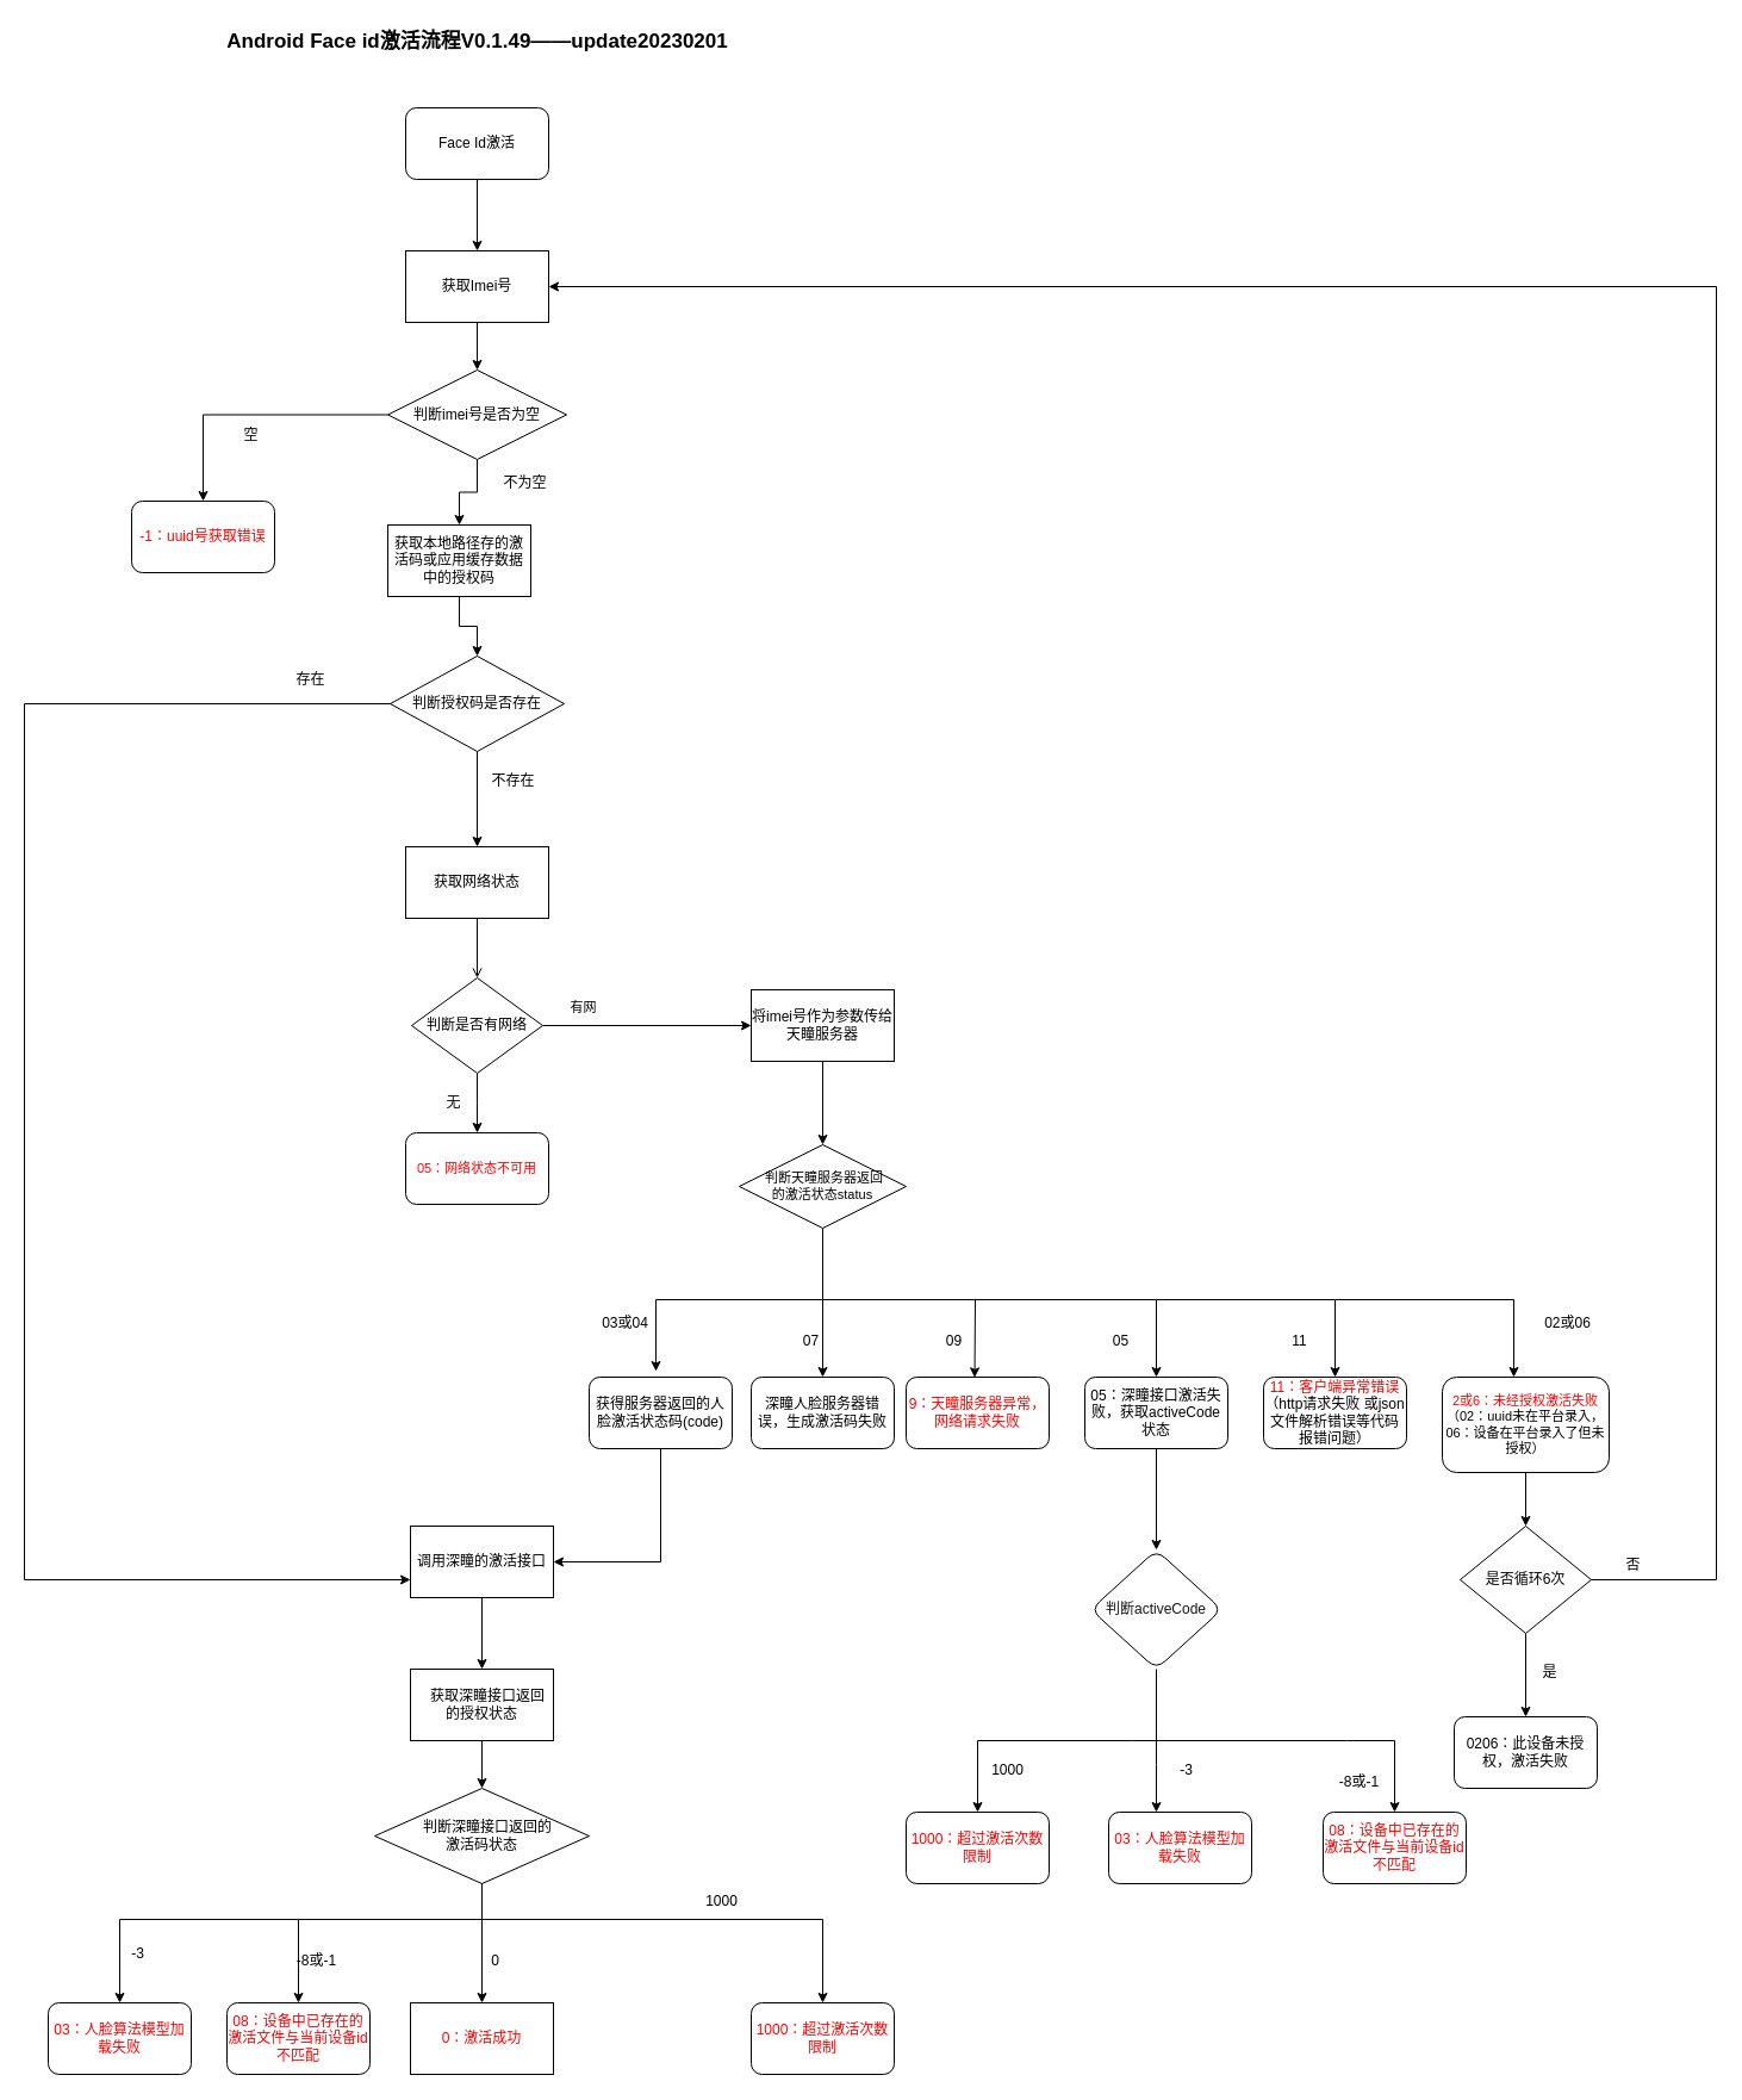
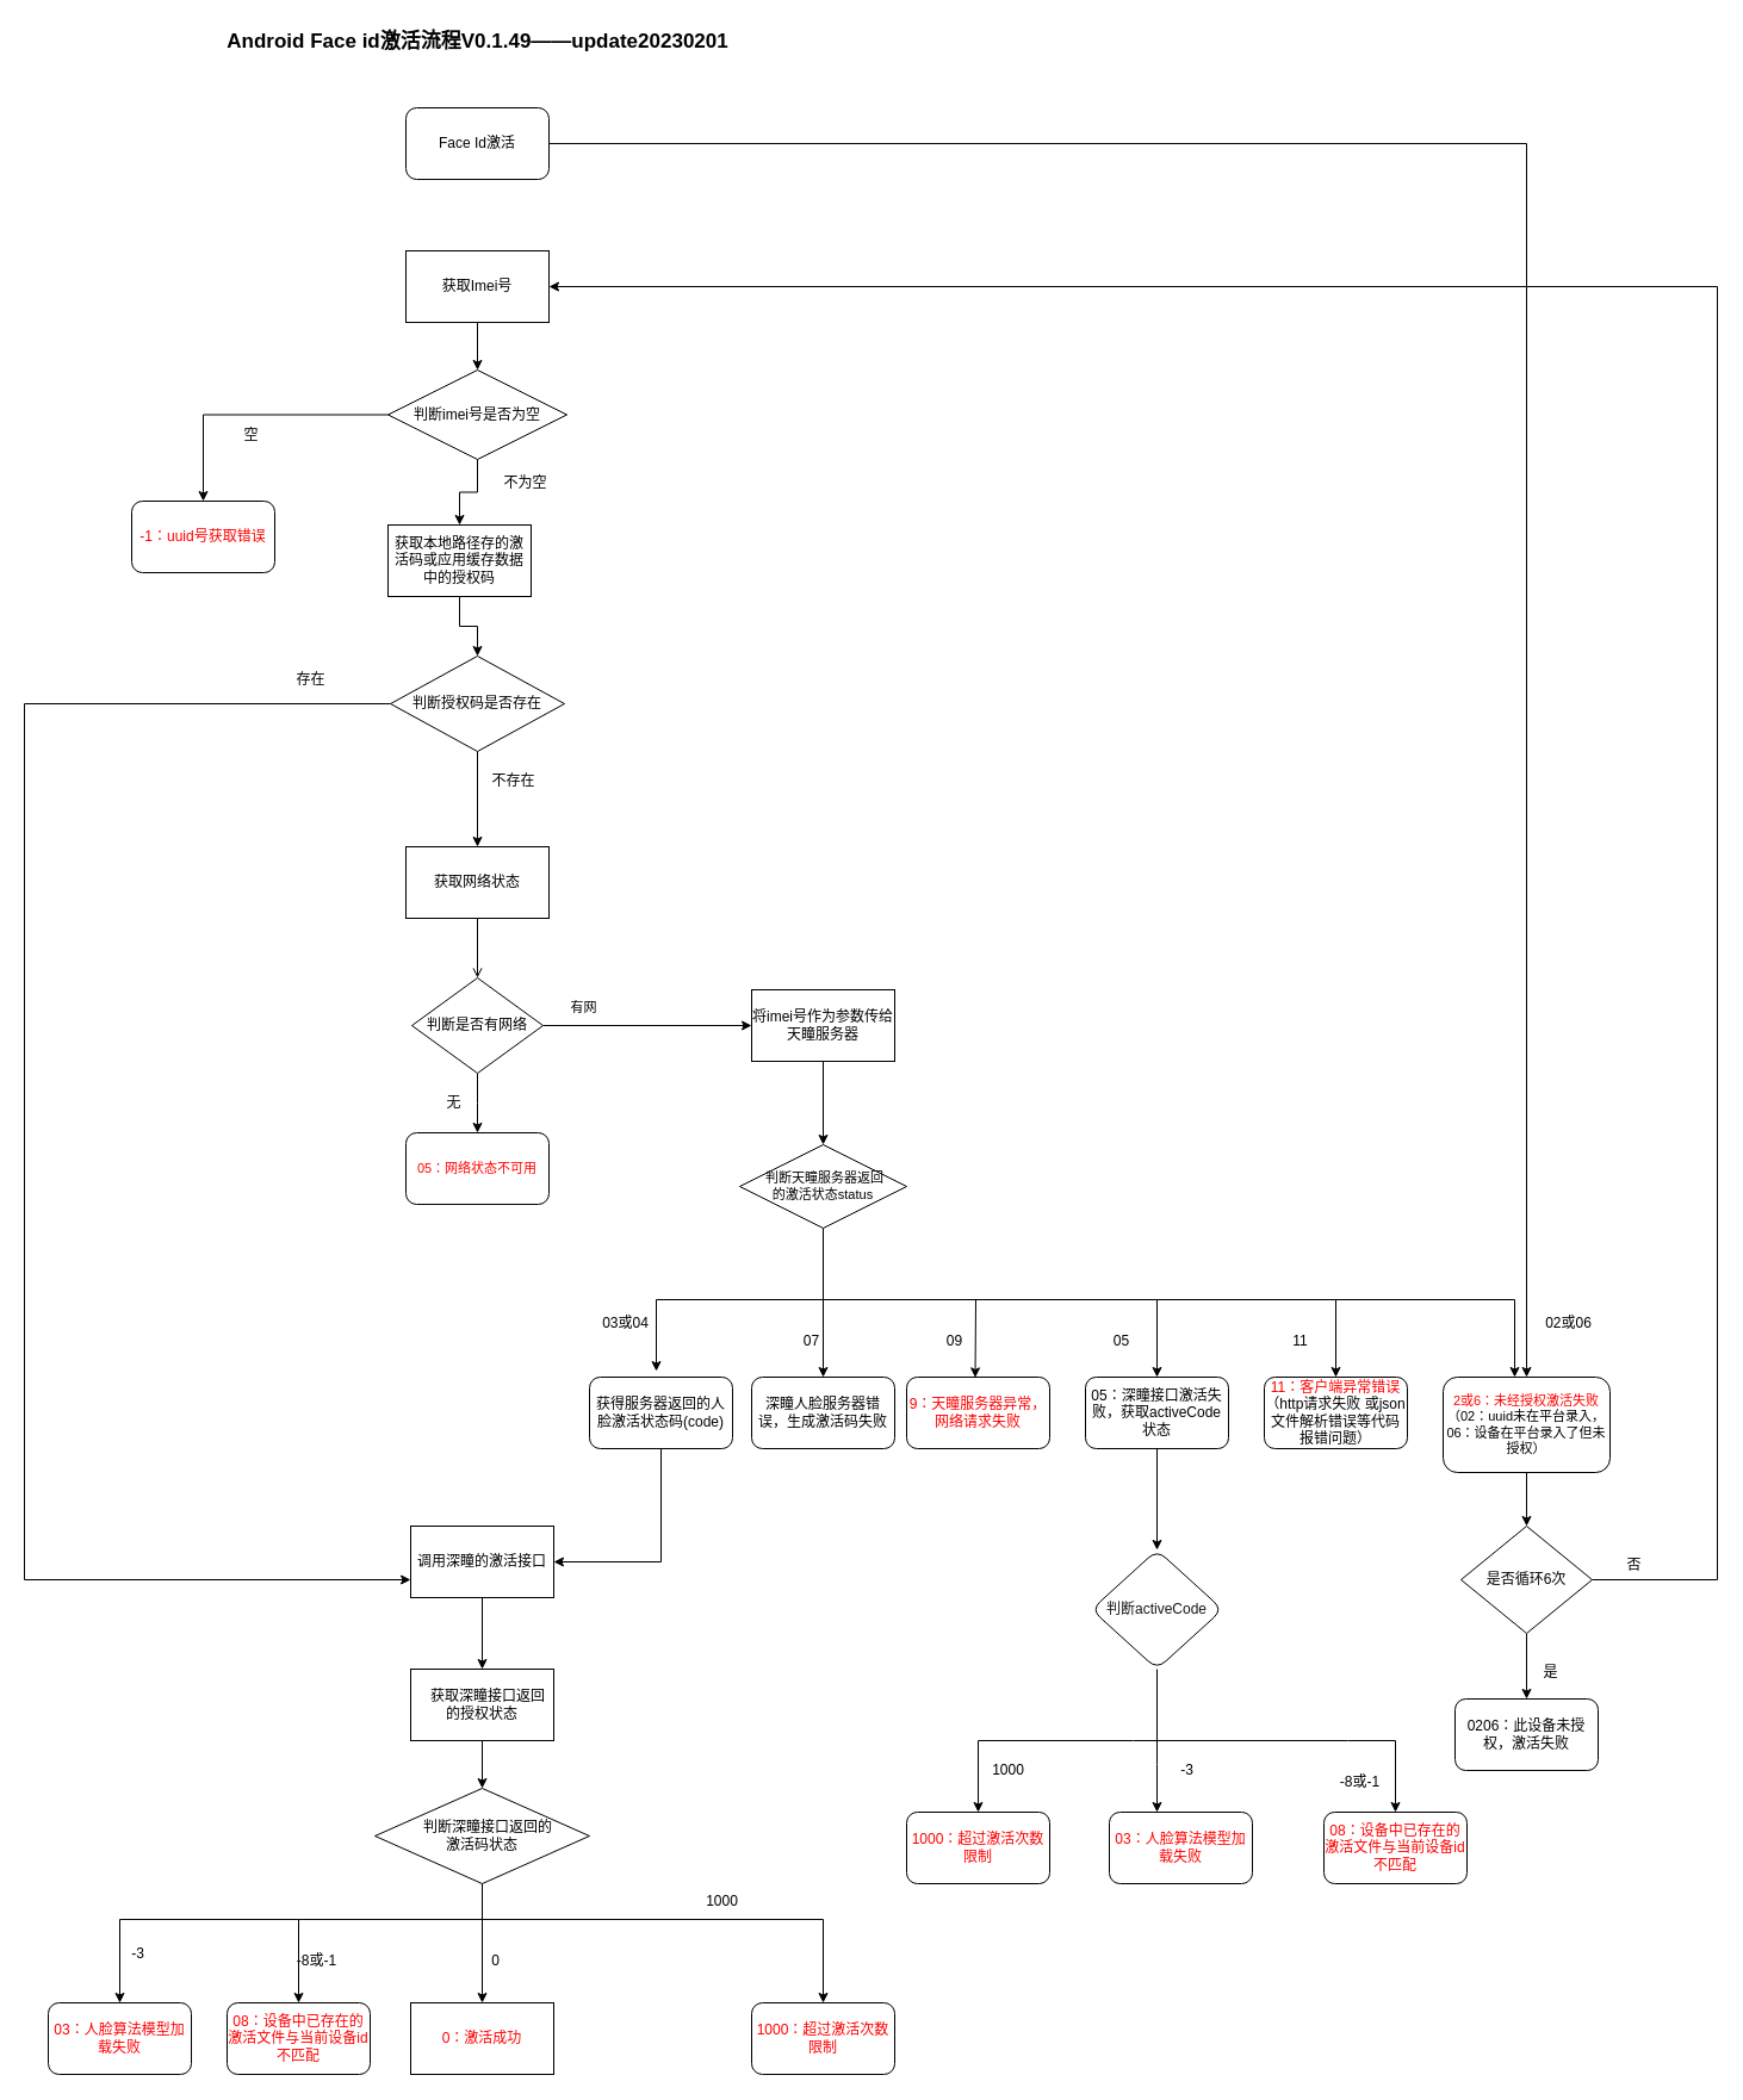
- <mxCell id="2" value="" style="edgeStyle=orthogonalEdgeStyle;rounded=0;orthogonalLoop=1;jettySize=auto;html=1;" parent="1" source="3" target="5" edge="1"><mxGeometry relative="1" as="geometry" /></mxCell>
+ <mxCell id="2" value="" style="edgeStyle=orthogonalEdgeStyle;rounded=0;orthogonalLoop=1;jettySize=auto;html=1;" parent="1" source="3" target="60" edge="1"><mxGeometry relative="1" as="geometry" /></mxCell>
- <mxCell id="81" value="0206：此设备未授权，激活失败" style="rounded=1;whiteSpace=wrap;html=1;" vertex="1" parent="1"><mxGeometry x="1220" y="1440" width="120" height="60" as="geometry" /></mxCell>
+ <mxCell id="81" value="0206：此设备未授权，激活失败" style="rounded=1;whiteSpace=wrap;html=1;" vertex="1" parent="1"><mxGeometry x="1220" y="1425" width="120" height="60" as="geometry" /></mxCell>
